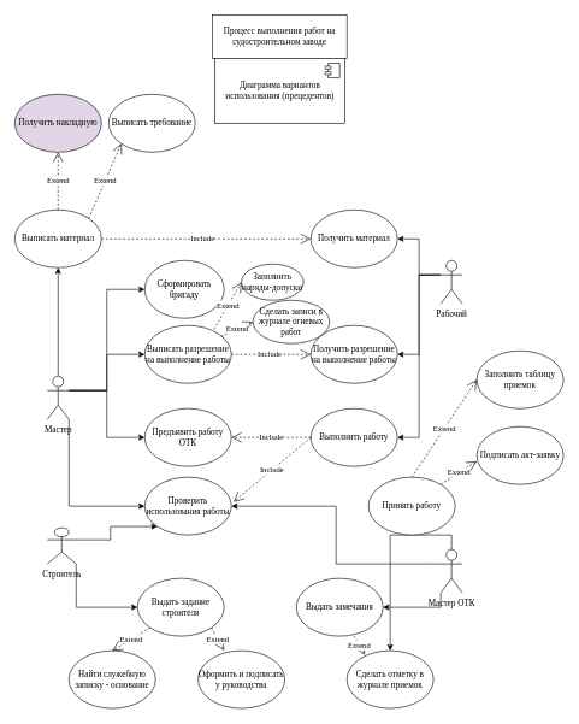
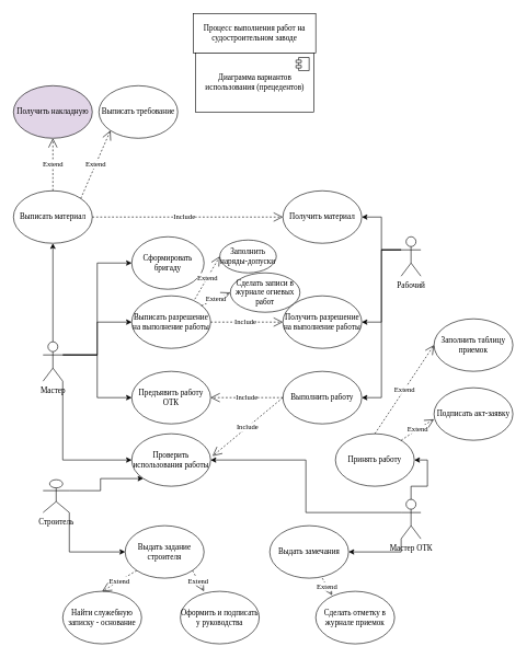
- <mxCell id="29" style="edgeStyle=orthogonalEdgeStyle;rounded=0;orthogonalLoop=1;jettySize=auto;html=1;exitX=0.5;exitY=0;exitDx=0;exitDy=0;exitPerimeter=0;fontFamily=Times New Roman;" parent="1" source="30" target="50" edge="1"><mxGeometry relative="1" as="geometry" /></mxCell>
+ <mxCell id="29" style="edgeStyle=orthogonalEdgeStyle;rounded=0;orthogonalLoop=1;jettySize=auto;html=1;exitX=0.5;exitY=0;exitDx=0;exitDy=0;exitPerimeter=0;entryX=1;entryY=0.5;entryDx=0;entryDy=0;fontFamily=Times New Roman;" parent="1" source="30" target="32" edge="1"><mxGeometry relative="1" as="geometry" /></mxCell>
